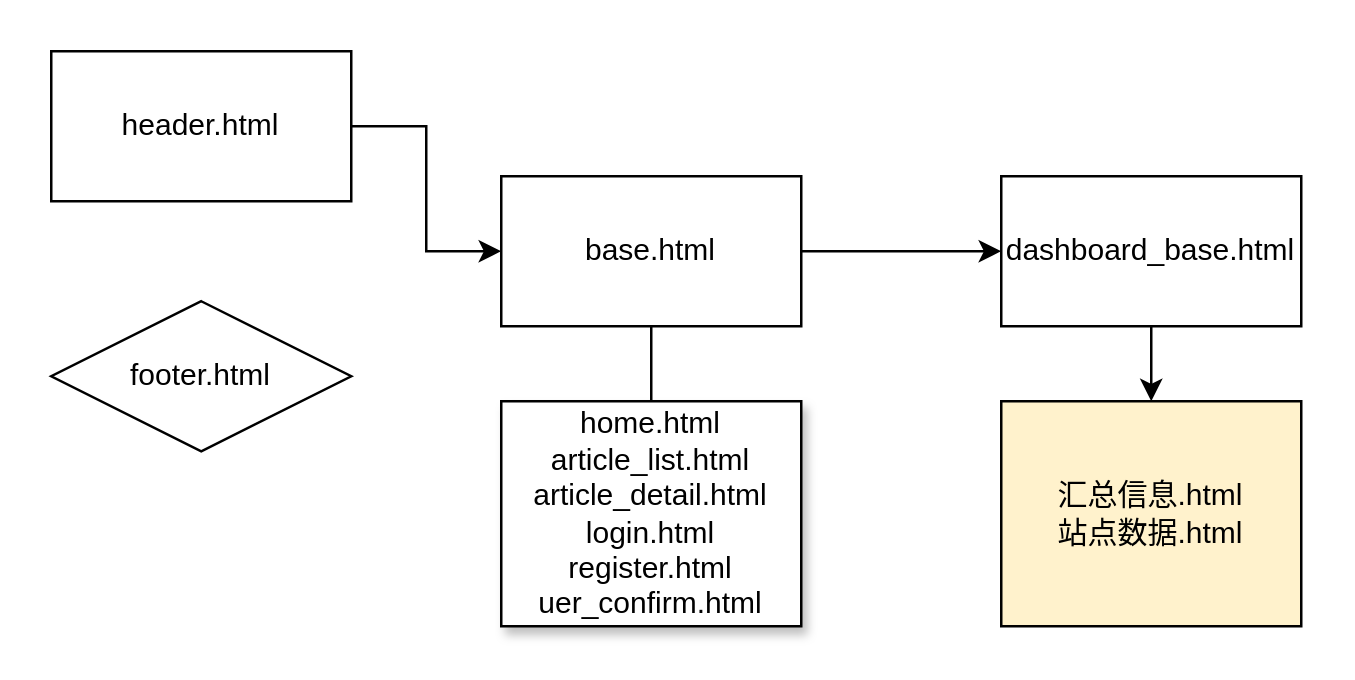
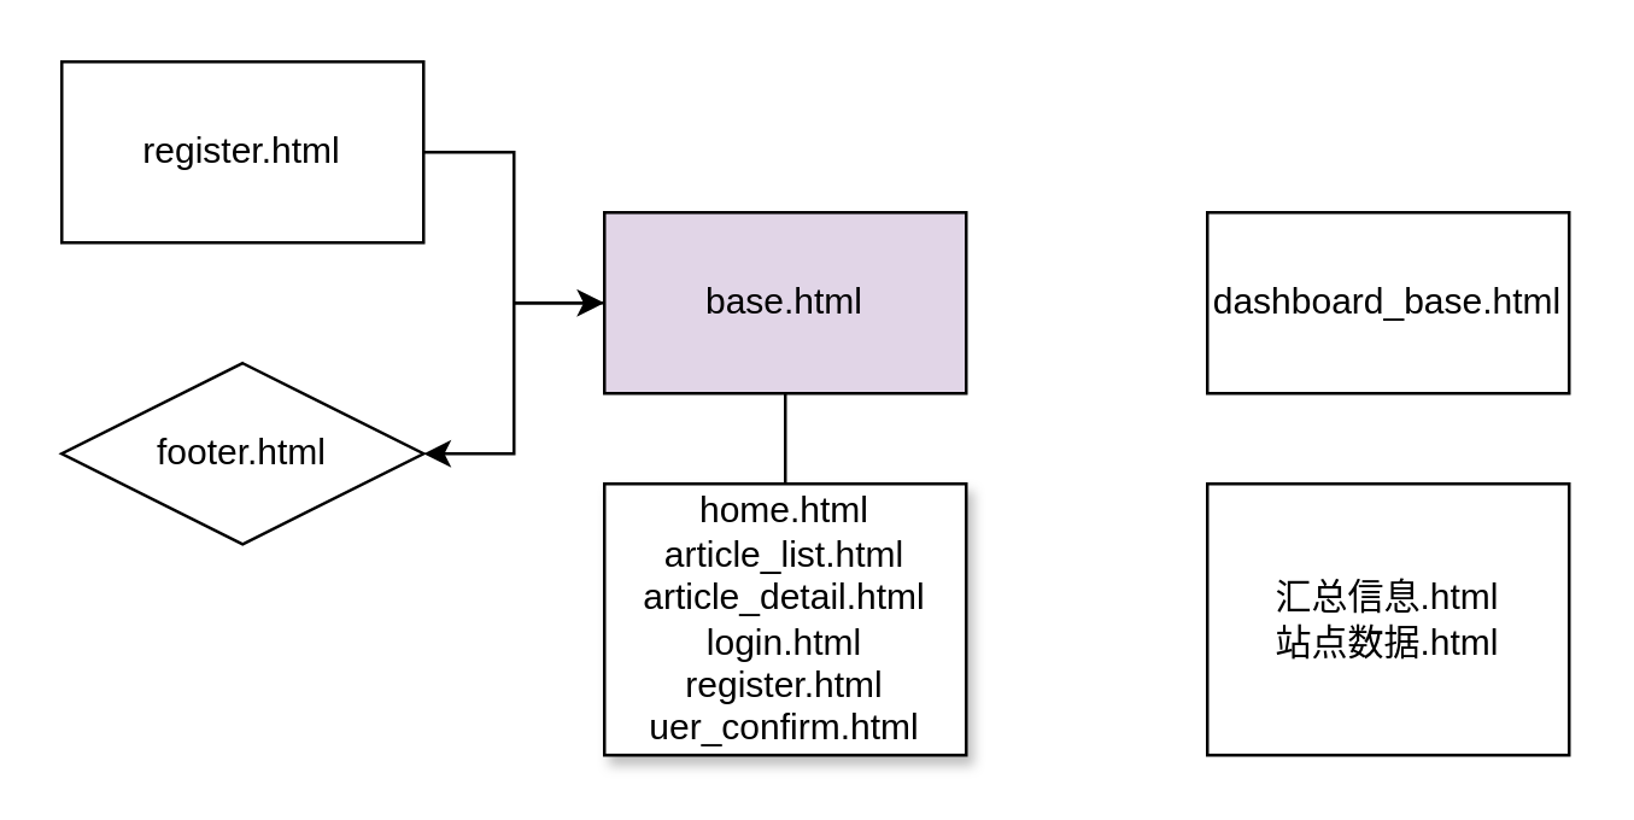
- <mxCell id="6" value="header.html" style="rounded=0;whiteSpace=wrap;html=1;" vertex="1" parent="1"><mxGeometry x="20" y="20" width="120" height="60" as="geometry" /></mxCell>
+ <mxCell id="6" value="register.html" style="rounded=0;whiteSpace=wrap;html=1;" vertex="1" parent="1"><mxGeometry x="20" y="20" width="120" height="60" as="geometry" /></mxCell>
- <mxCell id="4" value="base.html" style="rounded=0;whiteSpace=wrap;html=1;" vertex="1" parent="1"><mxGeometry x="200" y="70" width="120" height="60" as="geometry" /></mxCell>
+ <mxCell id="4" value="base.html" style="rounded=0;whiteSpace=wrap;html=1;fillColor=#e1d5e7;" vertex="1" parent="1"><mxGeometry x="200" y="70" width="120" height="60" as="geometry" /></mxCell>
- <mxCell id="3" value="" style="edgeStyle=orthogonalEdgeStyle;rounded=0;orthogonalLoop=1;jettySize=auto;html=1;" edge="1" parent="1" source="4" target="10"><mxGeometry relative="1" as="geometry" /></mxCell>
+ <mxCell id="3" value="" style="edgeStyle=orthogonalEdgeStyle;rounded=0;orthogonalLoop=1;jettySize=auto;html=1;" edge="1" parent="1" source="4" target="7"><mxGeometry relative="1" as="geometry" /></mxCell>
- <mxCell id="9" value="" style="edgeStyle=orthogonalEdgeStyle;rounded=0;orthogonalLoop=1;jettySize=auto;html=1;" edge="1" parent="1" source="10" target="11"><mxGeometry relative="1" as="geometry" /></mxCell>
- <mxCell id="11" value="汇总信息.html&lt;br&gt;站点数据.html" style="whiteSpace=wrap;html=1;rounded=0;fillColor=#fff2cc;" vertex="1" parent="1"><mxGeometry x="400" y="160" width="120" height="90" as="geometry" /></mxCell>
+ <mxCell id="11" value="汇总信息.html&lt;br&gt;站点数据.html" style="whiteSpace=wrap;html=1;rounded=0;" vertex="1" parent="1"><mxGeometry x="400" y="160" width="120" height="90" as="geometry" /></mxCell>
